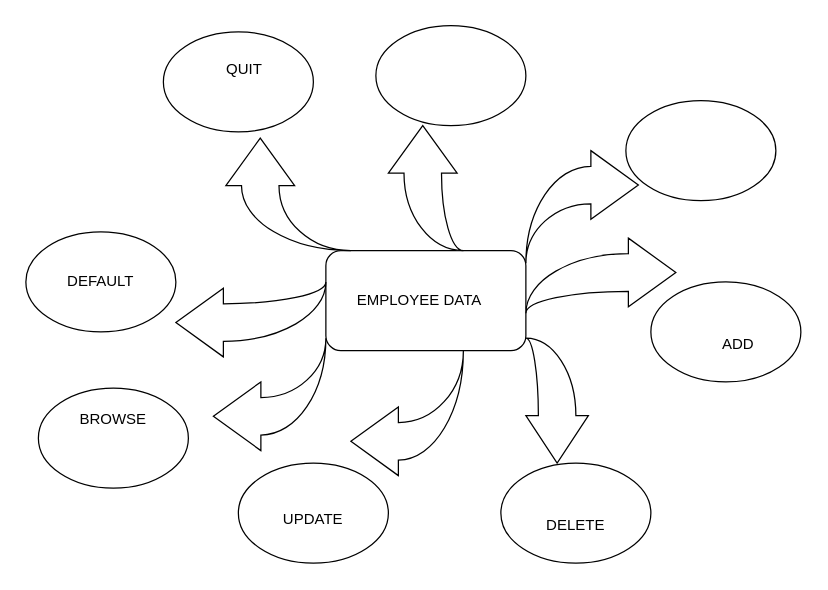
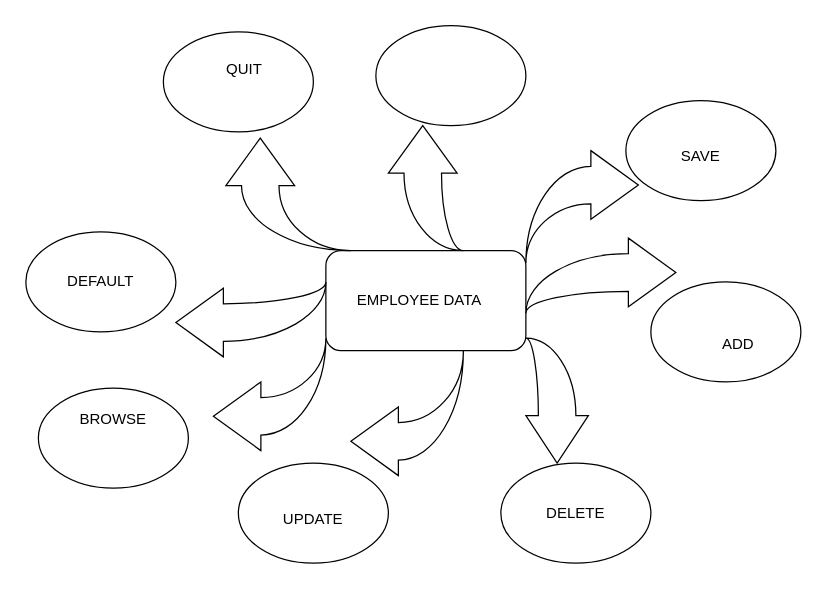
+ <mxCell id="19" value="SAVE" style="text;html=1;strokeColor=none;fillColor=none;align=center;verticalAlign=middle;whiteSpace=wrap;rounded=0;" vertex="1" parent="1"><mxGeometry x="530" y="110" width="60" height="30" as="geometry" /></mxCell>
- <mxCell id="21" value="DELETE" style="text;html=1;strokeColor=none;fillColor=none;align=center;verticalAlign=middle;whiteSpace=wrap;rounded=0;" vertex="1" parent="1"><mxGeometry x="430" y="405" width="60" height="30" as="geometry" /></mxCell>
+ <mxCell id="21" value="DELETE" style="text;html=1;strokeColor=none;fillColor=none;align=center;verticalAlign=middle;whiteSpace=wrap;rounded=0;" vertex="1" parent="1"><mxGeometry x="430" y="395" width="60" height="30" as="geometry" /></mxCell>
